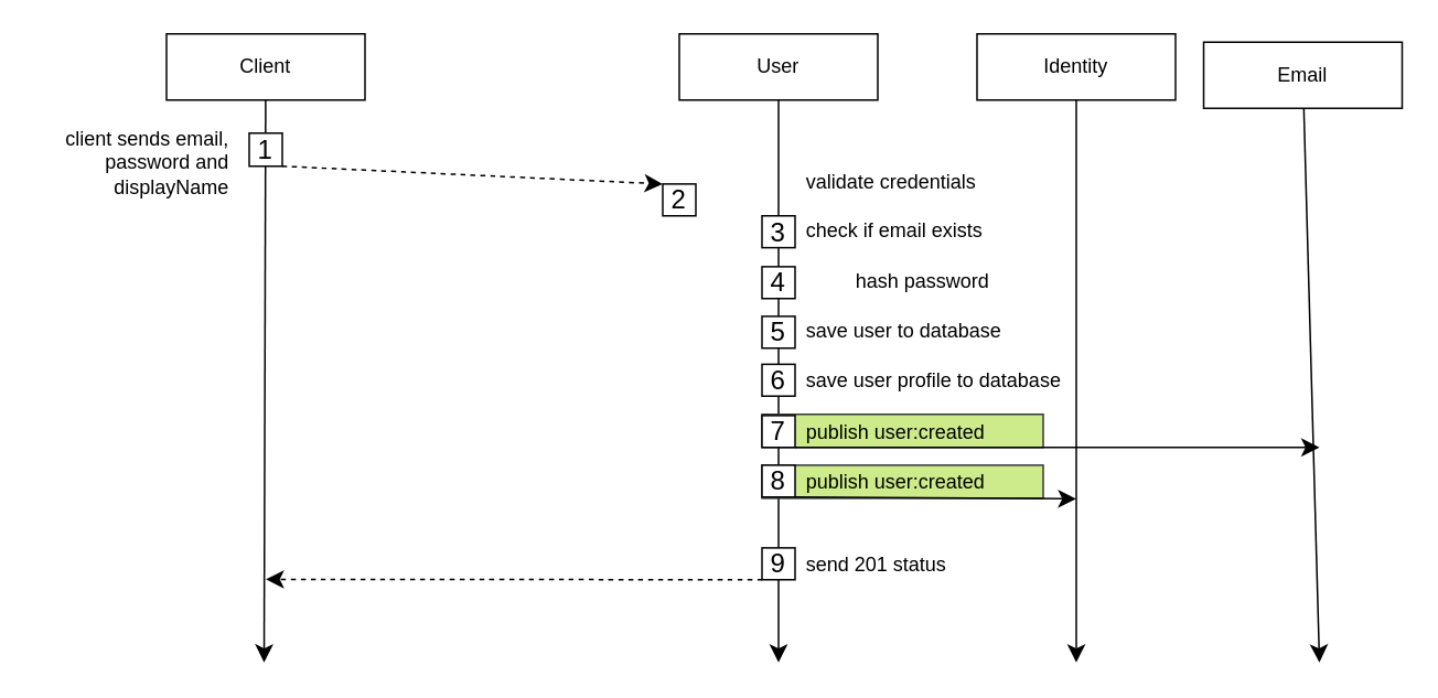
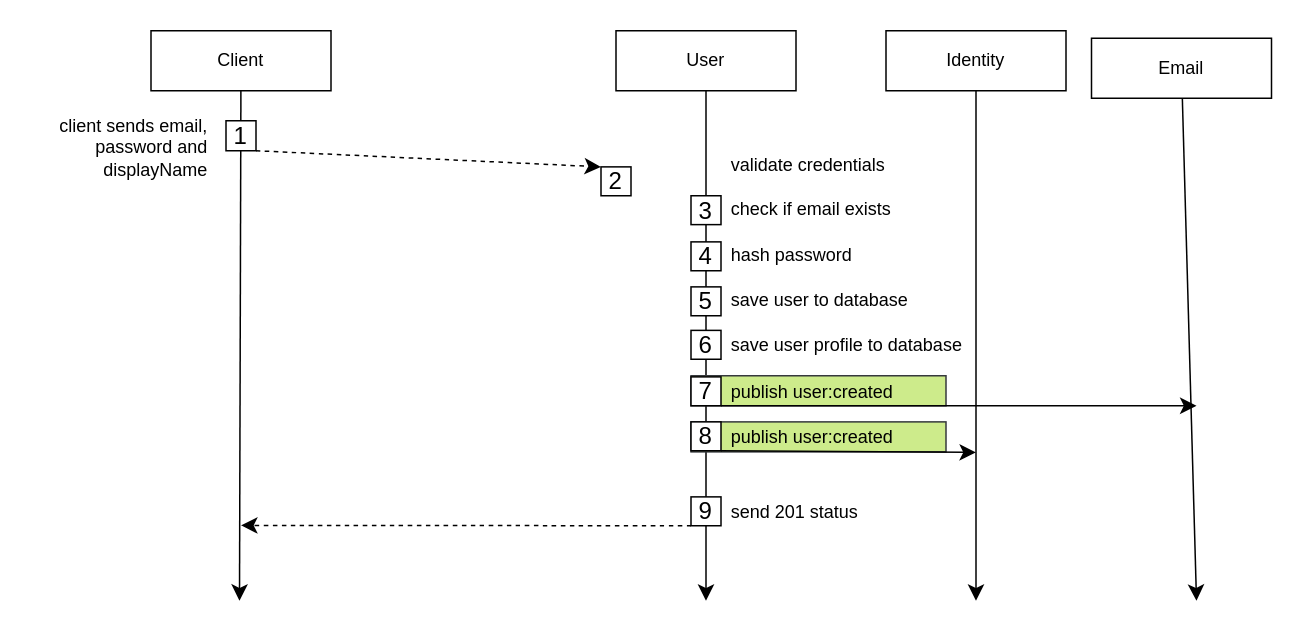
- <mxCell id="23" value="hash password" style="text;html=1;strokeColor=none;fillColor=none;align=left;verticalAlign=middle;whiteSpace=wrap;rounded=0;fontSize=12;fontFamily=Helvetica;" parent="1" vertex="1"><mxGeometry x="515" y="160" width="145" height="20" as="geometry" /></mxCell>
+ <mxCell id="23" value="hash password" style="text;html=1;strokeColor=none;fillColor=none;align=left;verticalAlign=middle;whiteSpace=wrap;rounded=0;fontSize=12;fontFamily=Helvetica;" parent="1" vertex="1"><mxGeometry x="485" y="160" width="145" height="20" as="geometry" /></mxCell>
